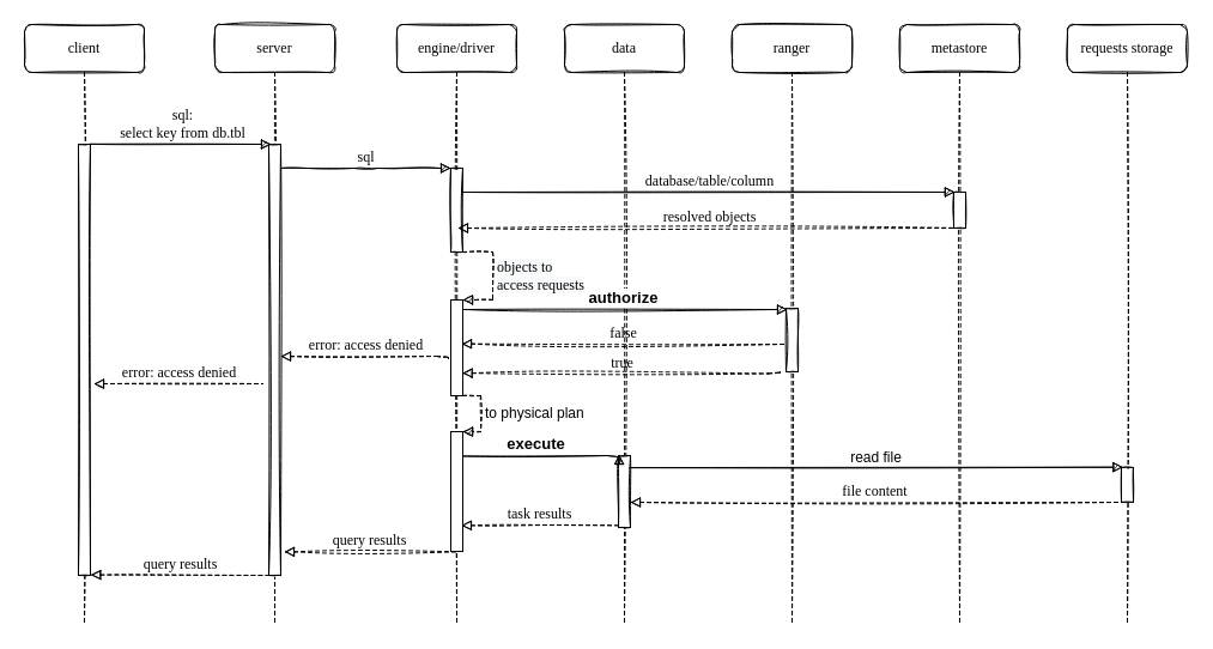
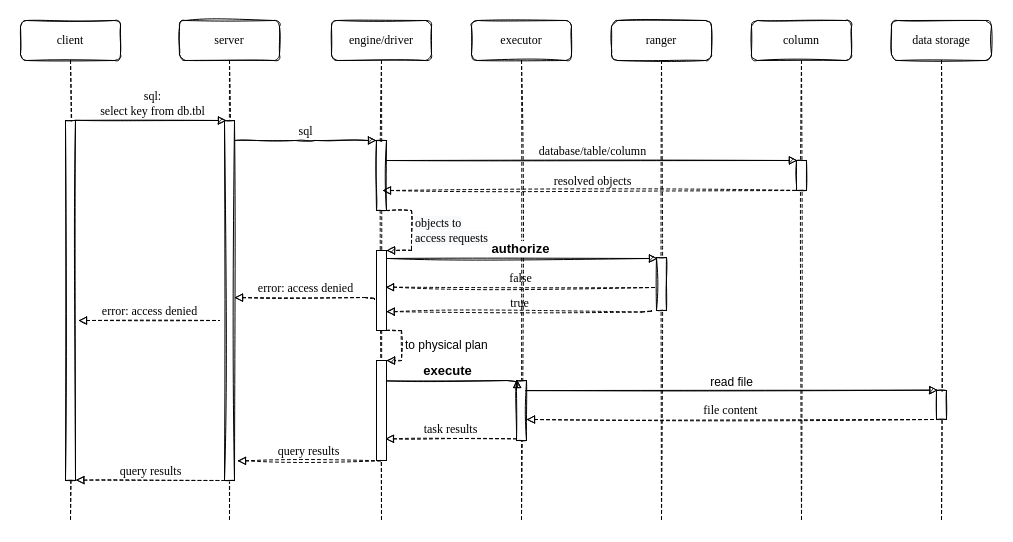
- <mxCell id="10" value="data" style="shape=umlLifeline;perimeter=lifelinePerimeter;whiteSpace=wrap;html=1;container=1;collapsible=0;recursiveResize=0;outlineConnect=0;rounded=1;shadow=0;comic=0;labelBackgroundColor=none;strokeWidth=1;fontFamily=Verdana;fontSize=12;align=center;sketch=1;" parent="1" vertex="1"><mxGeometry x="471" y="20" width="100" height="500" as="geometry" /></mxCell>
+ <mxCell id="10" value="executor" style="shape=umlLifeline;perimeter=lifelinePerimeter;whiteSpace=wrap;html=1;container=1;collapsible=0;recursiveResize=0;outlineConnect=0;rounded=1;shadow=0;comic=0;labelBackgroundColor=none;strokeWidth=1;fontFamily=Verdana;fontSize=12;align=center;sketch=1;" parent="1" vertex="1"><mxGeometry x="471" y="20" width="100" height="500" as="geometry" /></mxCell>
- <mxCell id="19" value="metastore" style="shape=umlLifeline;perimeter=lifelinePerimeter;whiteSpace=wrap;html=1;container=1;collapsible=0;recursiveResize=0;outlineConnect=0;rounded=1;shadow=0;comic=0;labelBackgroundColor=none;strokeWidth=1;fontFamily=Verdana;fontSize=12;align=center;sketch=1;" parent="1" vertex="1"><mxGeometry x="751" y="20" width="100" height="500" as="geometry" /></mxCell>
+ <mxCell id="19" value="column" style="shape=umlLifeline;perimeter=lifelinePerimeter;whiteSpace=wrap;html=1;container=1;collapsible=0;recursiveResize=0;outlineConnect=0;rounded=1;shadow=0;comic=0;labelBackgroundColor=none;strokeWidth=1;fontFamily=Verdana;fontSize=12;align=center;sketch=1;" parent="1" vertex="1"><mxGeometry x="751" y="20" width="100" height="500" as="geometry" /></mxCell>
- <mxCell id="22" value="requests storage" style="shape=umlLifeline;perimeter=lifelinePerimeter;whiteSpace=wrap;html=1;container=1;collapsible=0;recursiveResize=0;outlineConnect=0;rounded=1;shadow=0;comic=0;labelBackgroundColor=none;strokeWidth=1;fontFamily=Verdana;fontSize=12;align=center;sketch=1;" parent="1" vertex="1"><mxGeometry x="891" y="20" width="100" height="500" as="geometry" /></mxCell>
+ <mxCell id="22" value="data storage" style="shape=umlLifeline;perimeter=lifelinePerimeter;whiteSpace=wrap;html=1;container=1;collapsible=0;recursiveResize=0;outlineConnect=0;rounded=1;shadow=0;comic=0;labelBackgroundColor=none;strokeWidth=1;fontFamily=Verdana;fontSize=12;align=center;sketch=1;" parent="1" vertex="1"><mxGeometry x="891" y="20" width="100" height="500" as="geometry" /></mxCell>
